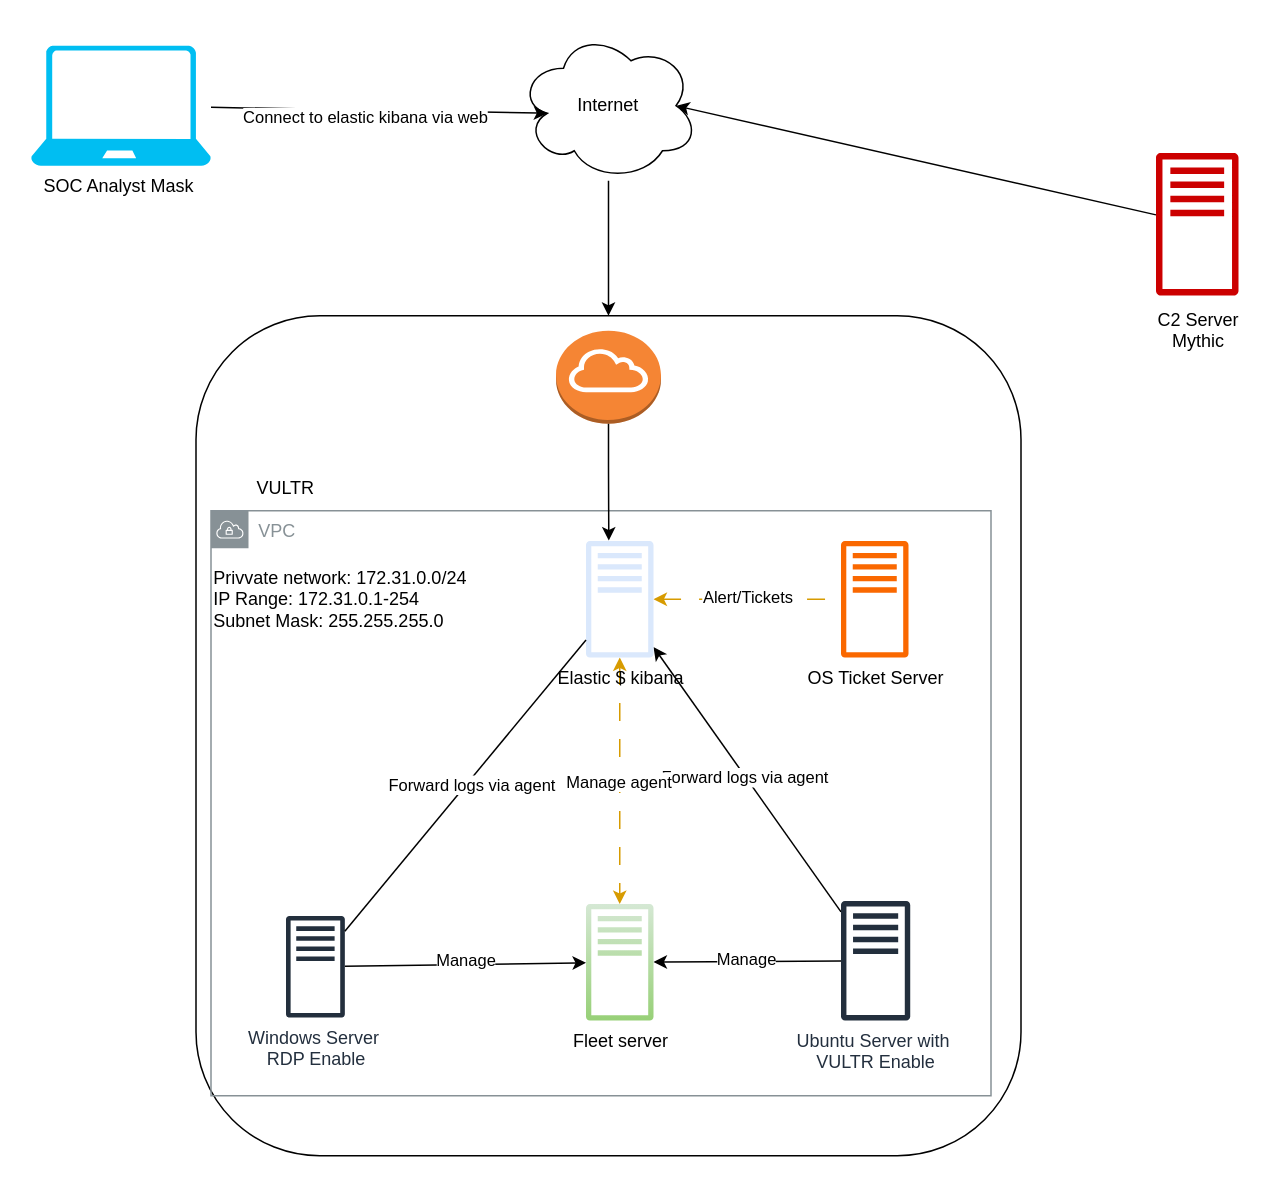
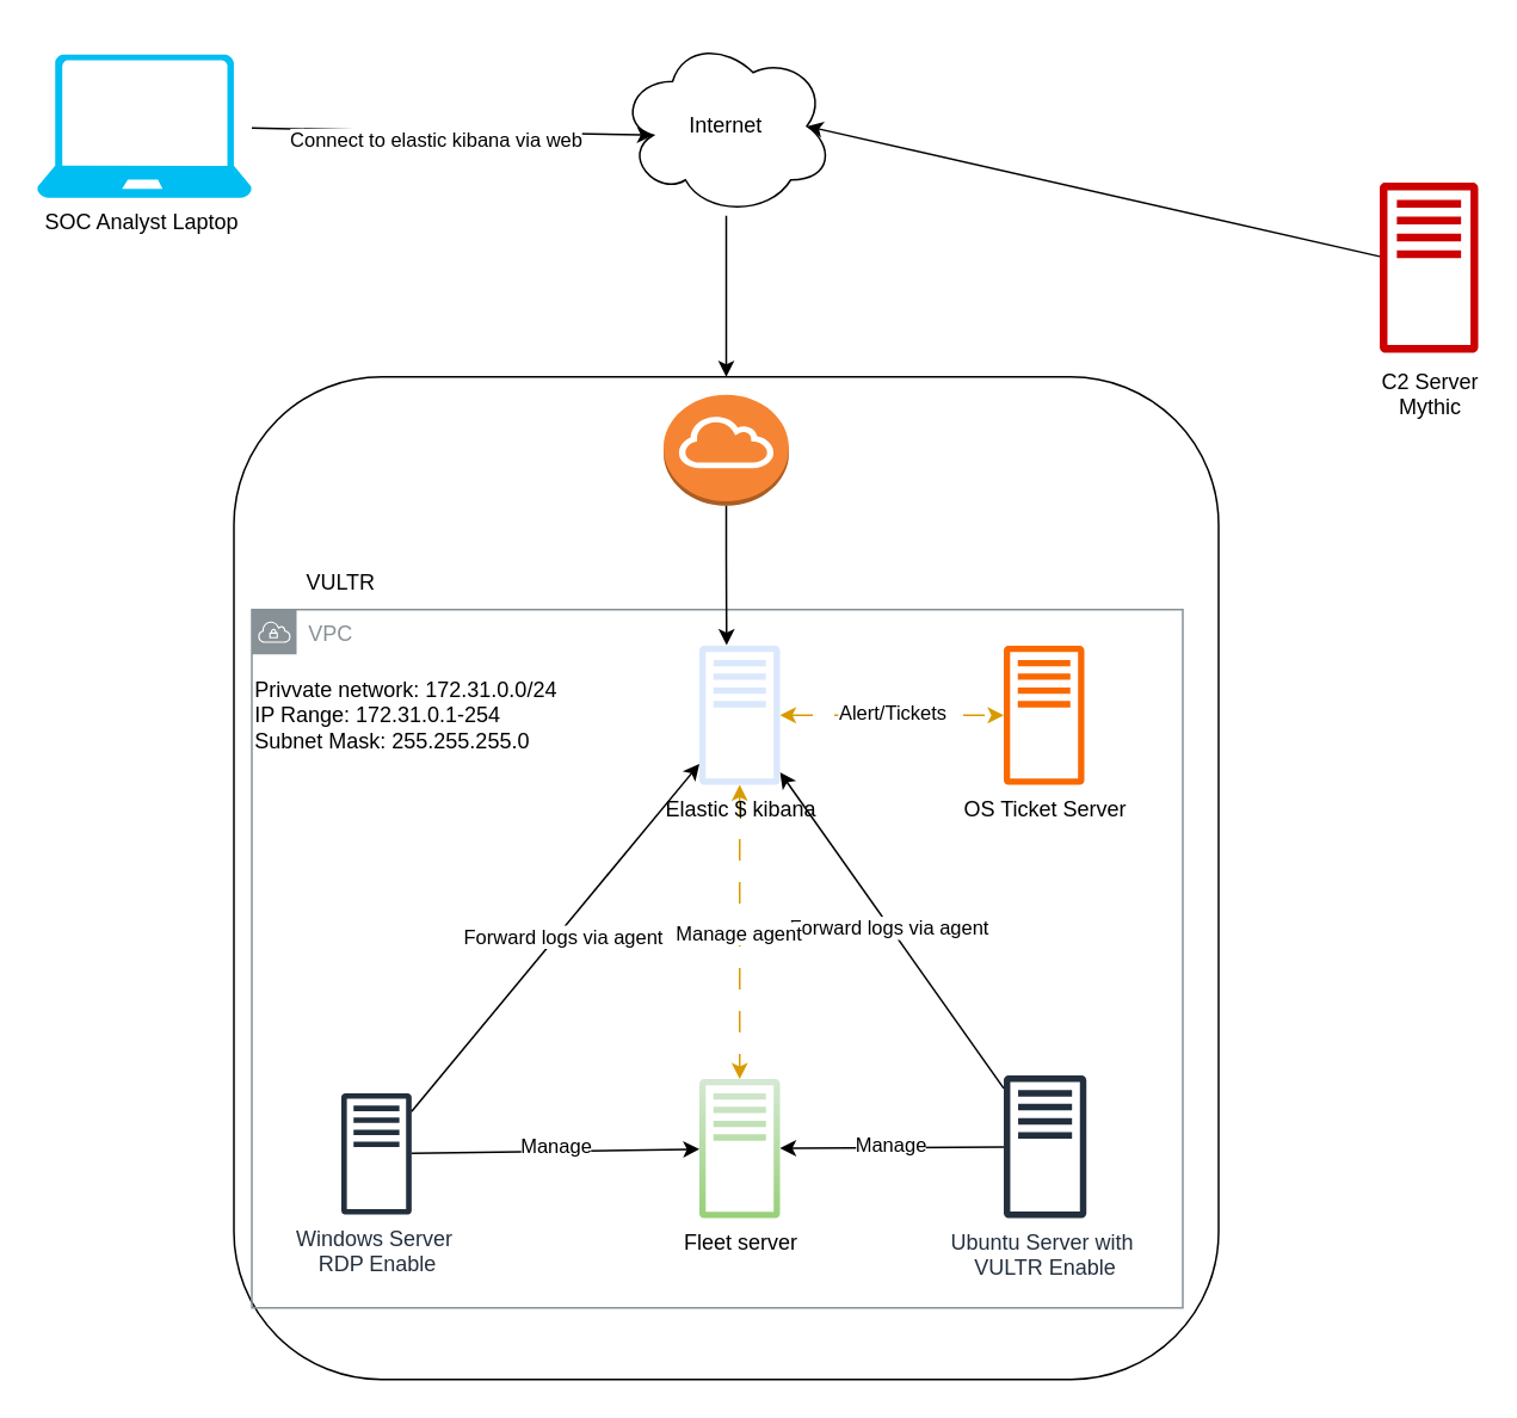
- <mxCell id="31" value="SOC Analyst Mask&amp;nbsp;" style="verticalLabelPosition=bottom;html=1;verticalAlign=top;align=center;strokeColor=none;fillColor=#00BEF2;shape=mxgraph.azure.laptop;pointerEvents=1;" vertex="1" parent="1"><mxGeometry x="20" y="30" width="120" height="80" as="geometry" /></mxCell>
+ <mxCell id="31" value="SOC Analyst Laptop&amp;nbsp;" style="verticalLabelPosition=bottom;html=1;verticalAlign=top;align=center;strokeColor=none;fillColor=#00BEF2;shape=mxgraph.azure.laptop;pointerEvents=1;" vertex="1" parent="1"><mxGeometry x="20" y="30" width="120" height="80" as="geometry" /></mxCell>
- <mxCell id="10" style="edgeStyle=orthogonalEdgeStyle;rounded=0;orthogonalLoop=1;jettySize=auto;html=1;startArrow=classic;startFill=1;fillColor=#ffcd28;strokeColor=#d79b00;gradientColor=#ffa500;dashed=1;dashPattern=12 12;endArrow=none;" edge="1" parent="1" source="12" target="20"><mxGeometry relative="1" as="geometry" /></mxCell>
+ <mxCell id="10" style="edgeStyle=orthogonalEdgeStyle;rounded=0;orthogonalLoop=1;jettySize=auto;html=1;startArrow=classic;startFill=1;fillColor=#ffcd28;strokeColor=#d79b00;gradientColor=#ffa500;dashed=1;dashPattern=12 12;" edge="1" parent="1" source="12" target="20"><mxGeometry relative="1" as="geometry" /></mxCell>
- <mxCell id="22" style="rounded=0;orthogonalLoop=1;jettySize=auto;html=1;endArrow=none;" edge="1" parent="1" source="16" target="12"><mxGeometry relative="1" as="geometry" /></mxCell>
+ <mxCell id="22" style="rounded=0;orthogonalLoop=1;jettySize=auto;html=1;" edge="1" parent="1" source="16" target="12"><mxGeometry relative="1" as="geometry" /></mxCell>
